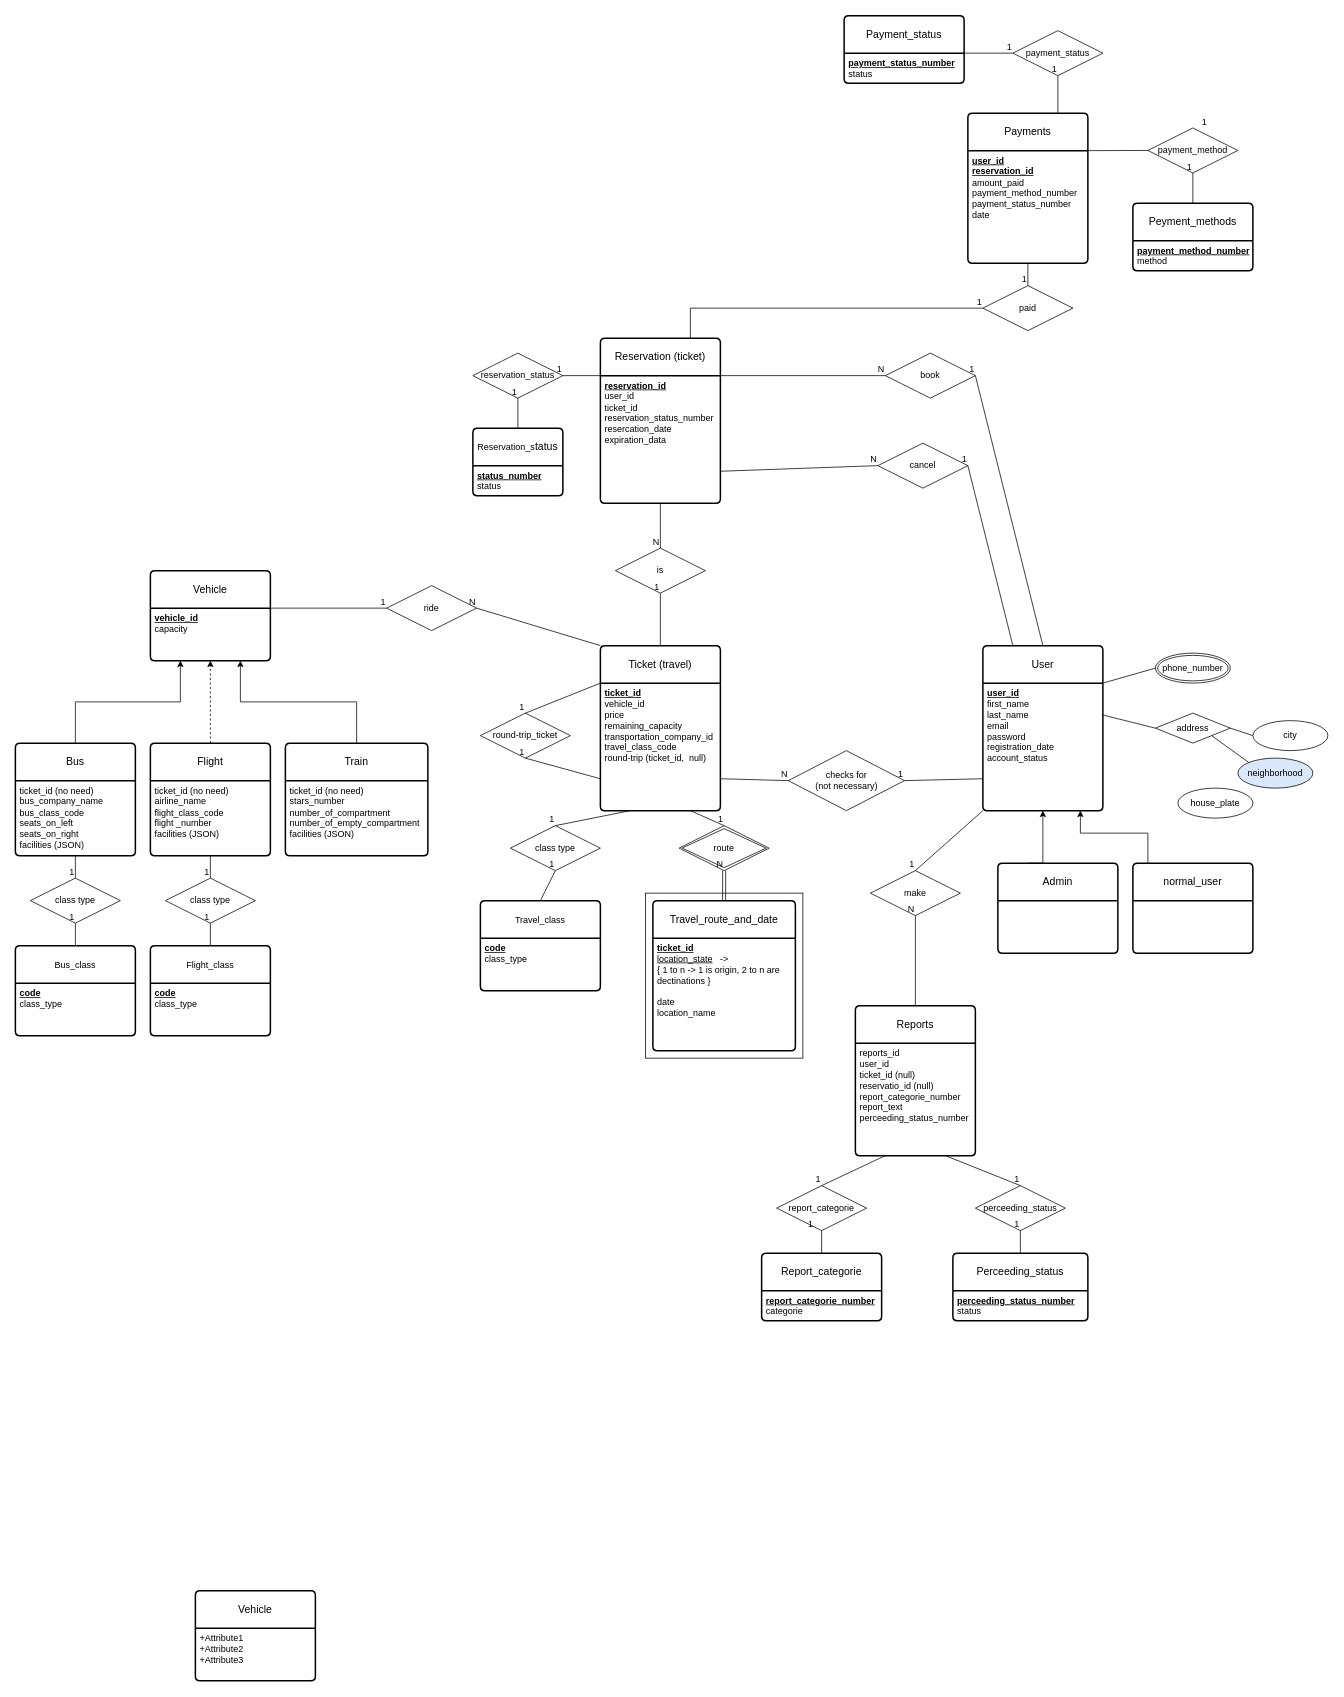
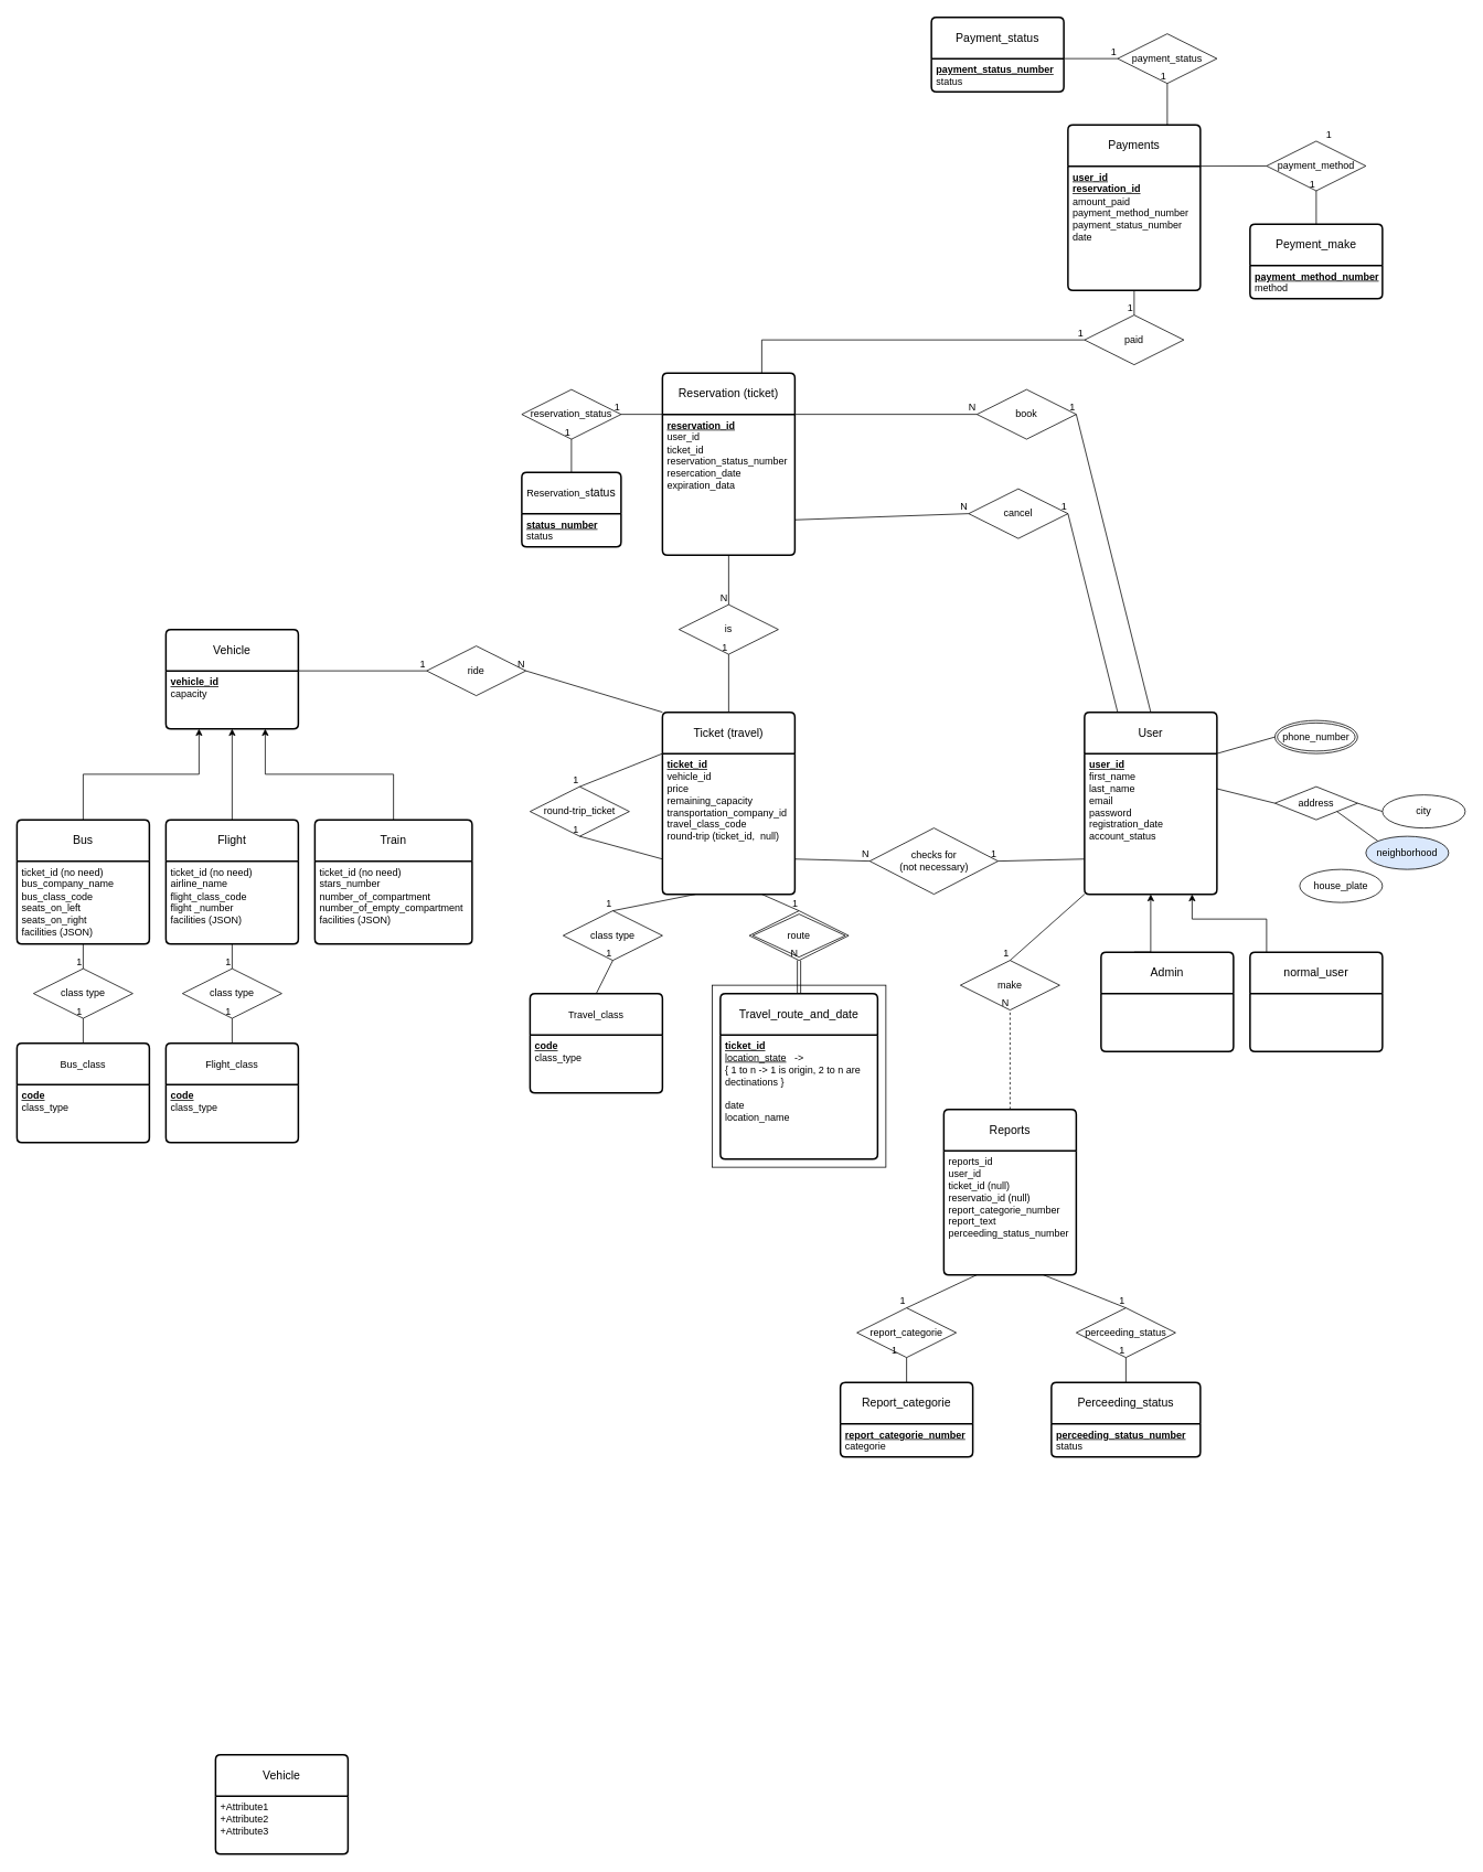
- <mxCell id="38" value="Peyment_methods" style="swimlane;childLayout=stackLayout;horizontal=1;startSize=50;horizontalStack=0;rounded=1;fontSize=14;fontStyle=0;strokeWidth=2;resizeParent=0;resizeLast=1;shadow=0;dashed=0;align=center;arcSize=4;whiteSpace=wrap;html=1;" parent="1" vertex="1"><mxGeometry x="1510" y="270" width="160" height="90" as="geometry" /></mxCell>
+ <mxCell id="38" value="Peyment_make" style="swimlane;childLayout=stackLayout;horizontal=1;startSize=50;horizontalStack=0;rounded=1;fontSize=14;fontStyle=0;strokeWidth=2;resizeParent=0;resizeLast=1;shadow=0;dashed=0;align=center;arcSize=4;whiteSpace=wrap;html=1;" parent="1" vertex="1"><mxGeometry x="1510" y="270" width="160" height="90" as="geometry" /></mxCell>
- <mxCell id="106" value="" style="edgeStyle=orthogonalEdgeStyle;rounded=0;orthogonalLoop=1;jettySize=auto;html=1;dashed=1;" edge="1" parent="1" source="107" target="103"><mxGeometry relative="1" as="geometry" /></mxCell>
+ <mxCell id="106" value="" style="edgeStyle=orthogonalEdgeStyle;rounded=0;orthogonalLoop=1;jettySize=auto;html=1;" edge="1" parent="1" source="107" target="103"><mxGeometry relative="1" as="geometry" /></mxCell>
- <mxCell id="98" value="" style="endArrow=none;html=1;rounded=0;exitX=0.5;exitY=0;exitDx=0;exitDy=0;entryX=0.5;entryY=1;entryDx=0;entryDy=0;" edge="1" parent="1" source="51" target="97"><mxGeometry relative="1" as="geometry"><mxPoint x="1250" y="1260" as="sourcePoint" /><mxPoint x="1410" y="1260" as="targetPoint" /></mxGeometry></mxCell>
+ <mxCell id="98" value="" style="endArrow=none;html=1;rounded=0;exitX=0.5;exitY=0;exitDx=0;exitDy=0;entryX=0.5;entryY=1;entryDx=0;entryDy=0;dashed=1;" edge="1" parent="1" source="51" target="97"><mxGeometry relative="1" as="geometry"><mxPoint x="1250" y="1260" as="sourcePoint" /><mxPoint x="1410" y="1260" as="targetPoint" /></mxGeometry></mxCell>
